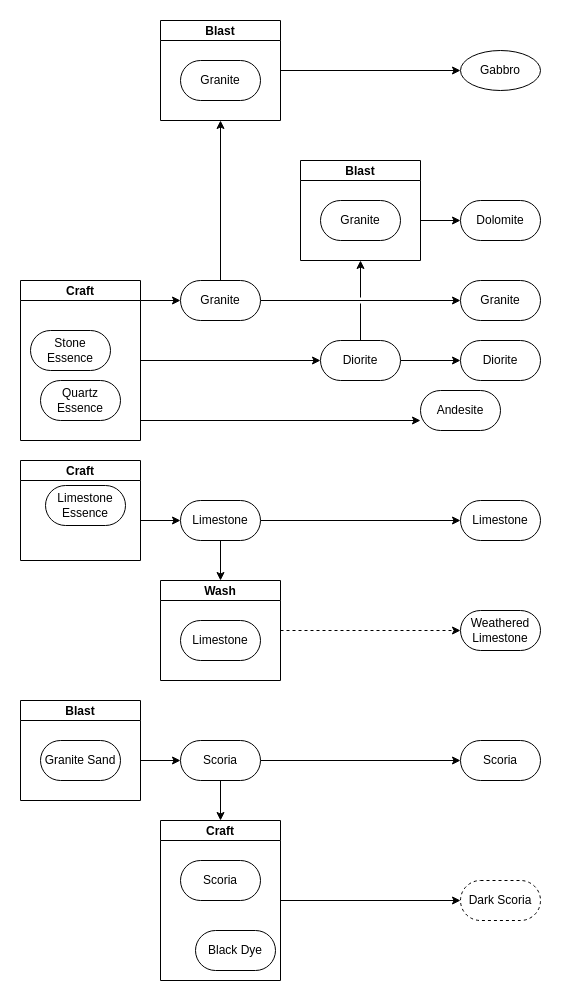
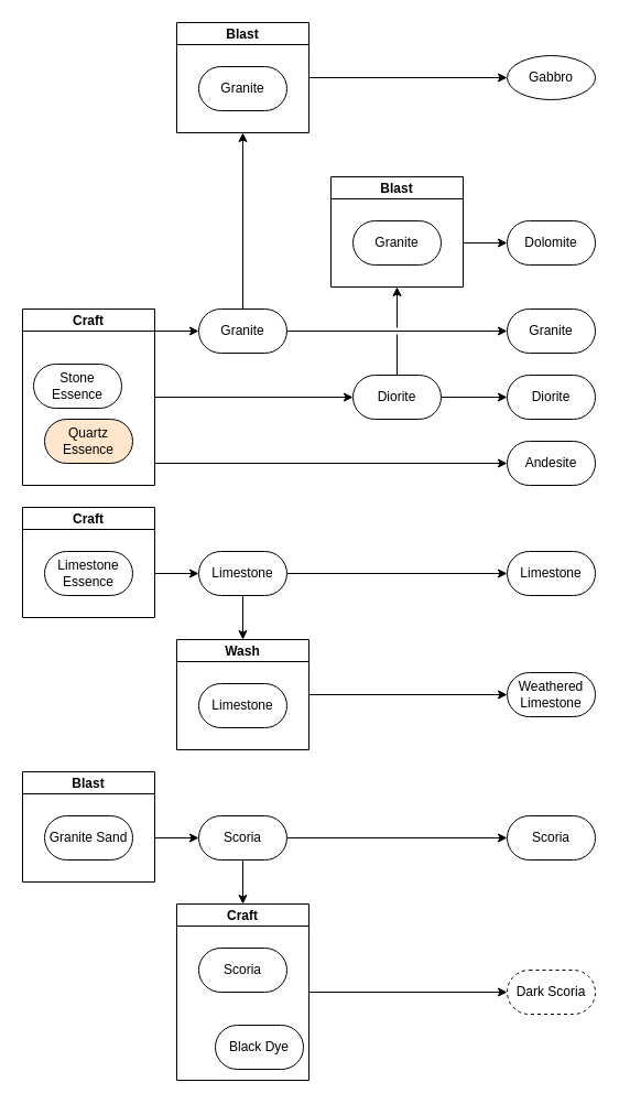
- <mxCell id="20" value="Quartz Essence" style="rounded=1;whiteSpace=wrap;html=1;arcSize=50;" vertex="1" parent="18"><mxGeometry x="20" y="100" width="80" height="40" as="geometry" /></mxCell>
+ <mxCell id="20" value="Quartz Essence" style="rounded=1;whiteSpace=wrap;html=1;arcSize=50;fillColor=#ffe6cc;" vertex="1" parent="18"><mxGeometry x="20" y="100" width="80" height="40" as="geometry" /></mxCell>
- <mxCell id="44" value="Andesite" style="rounded=1;whiteSpace=wrap;html=1;arcSize=50;" vertex="1" parent="1"><mxGeometry x="420" y="390" width="80" height="40" as="geometry" /></mxCell>
+ <mxCell id="44" value="Andesite" style="rounded=1;whiteSpace=wrap;html=1;arcSize=50;" vertex="1" parent="1"><mxGeometry x="460" y="400" width="80" height="40" as="geometry" /></mxCell>
- <mxCell id="23" value="Limestone Essence" style="rounded=1;whiteSpace=wrap;html=1;arcSize=50;" vertex="1" parent="22"><mxGeometry x="25" y="25" width="80" height="40" as="geometry" /></mxCell>
+ <mxCell id="23" value="Limestone Essence" style="rounded=1;whiteSpace=wrap;html=1;arcSize=50;" vertex="1" parent="22"><mxGeometry x="20" y="40" width="80" height="40" as="geometry" /></mxCell>
- <mxCell id="24" style="edgeStyle=orthogonalEdgeStyle;orthogonalLoop=1;jettySize=auto;html=1;jumpStyle=gap;dashed=1;" edge="1" parent="1" source="25" target="42"><mxGeometry relative="1" as="geometry"><mxPoint x="320" y="640" as="targetPoint" /><Array as="points" /></mxGeometry></mxCell>
+ <mxCell id="24" style="edgeStyle=orthogonalEdgeStyle;orthogonalLoop=1;jettySize=auto;html=1;jumpStyle=gap;" edge="1" parent="1" source="25" target="42"><mxGeometry relative="1" as="geometry"><mxPoint x="320" y="640" as="targetPoint" /><Array as="points" /></mxGeometry></mxCell>
